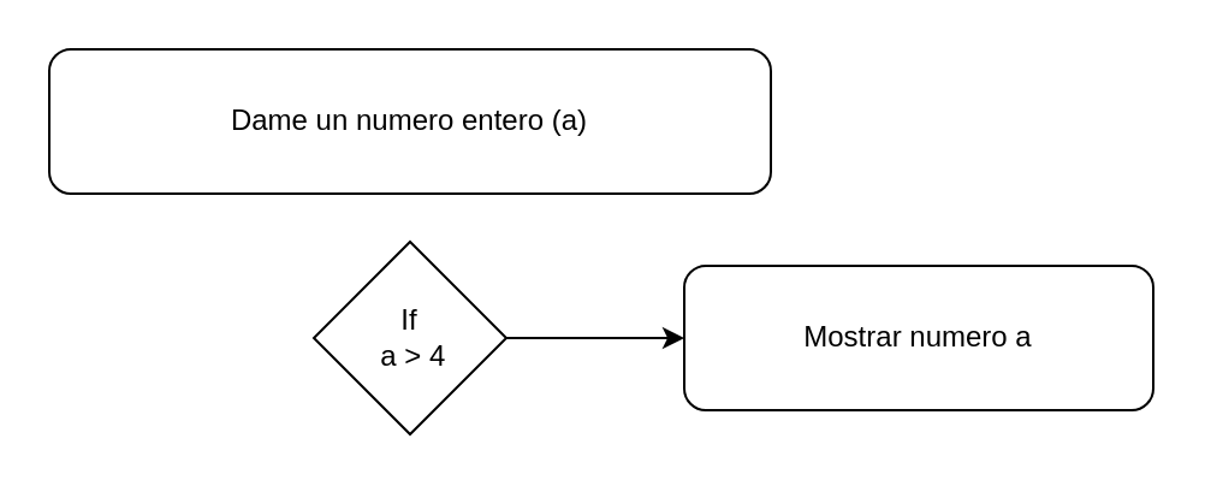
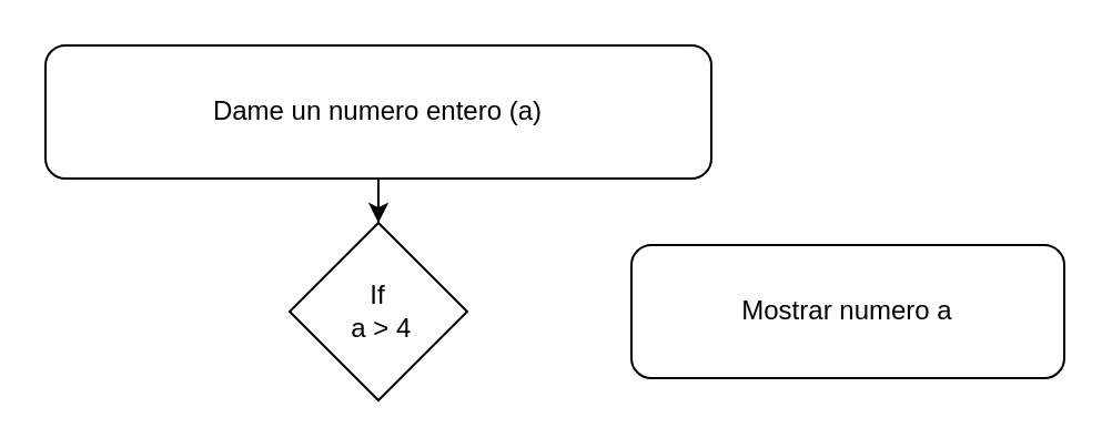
+ <mxCell id="4" style="edgeStyle=orthogonalEdgeStyle;rounded=0;orthogonalLoop=1;jettySize=auto;html=1;entryX=0.5;entryY=0;entryDx=0;entryDy=0;" edge="1" parent="1" source="5" target="3"><mxGeometry relative="1" as="geometry" /></mxCell>
- <mxCell id="2" value="" style="edgeStyle=orthogonalEdgeStyle;rounded=0;orthogonalLoop=1;jettySize=auto;html=1;" edge="1" parent="1" source="3" target="6"><mxGeometry relative="1" as="geometry" /></mxCell>
